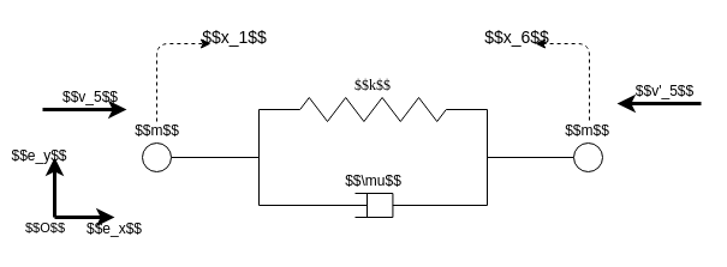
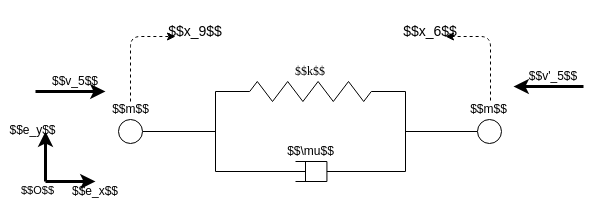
- <mxCell id="26" value="&lt;font style=&quot;font-size: 14px&quot;&gt;$$x_1$$&lt;/font&gt;" style="text;html=1;strokeColor=none;fillColor=none;align=center;verticalAlign=middle;whiteSpace=wrap;rounded=0;" parent="25" vertex="1"><mxGeometry x="40" y="1" width="40" height="20" as="geometry" /></mxCell>
+ <mxCell id="26" value="&lt;font style=&quot;font-size: 14px&quot;&gt;$$x_9$$&lt;/font&gt;" style="text;html=1;strokeColor=none;fillColor=none;align=center;verticalAlign=middle;whiteSpace=wrap;rounded=0;" parent="25" vertex="1"><mxGeometry x="40" y="1" width="40" height="20" as="geometry" /></mxCell>
